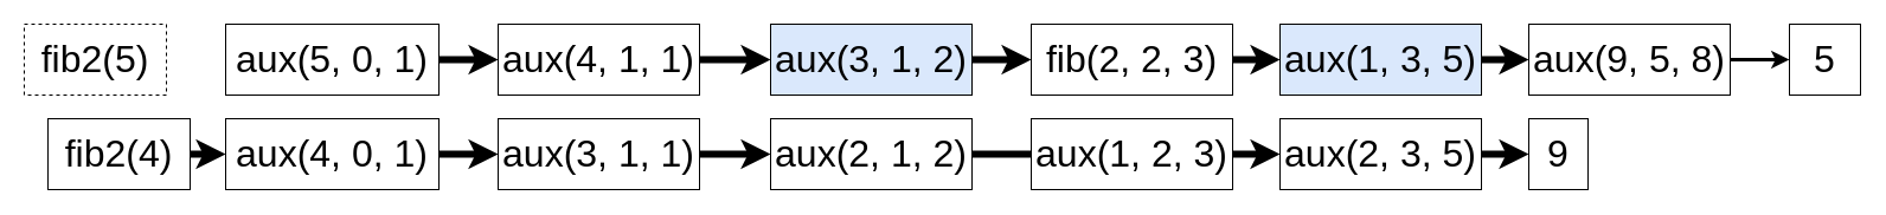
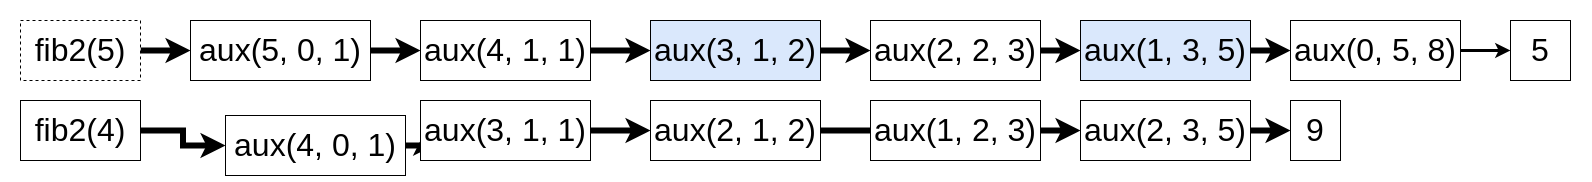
+ <mxCell id="2" value="" style="edgeStyle=orthogonalEdgeStyle;rounded=0;orthogonalLoop=1;jettySize=auto;html=1;fontSize=32;strokeWidth=6;" parent="1" source="3" target="5" edge="1"><mxGeometry relative="1" as="geometry" /></mxCell>
- <mxCell id="11" value="fib(2, 2, 3)" style="rounded=0;whiteSpace=wrap;html=1;fontSize=32;" parent="1" vertex="1"><mxGeometry x="870" width="170" height="60" as="geometry" y="20" /></mxCell>
+ <mxCell id="11" value="aux(2, 2, 3)" style="rounded=0;whiteSpace=wrap;html=1;fontSize=32;" parent="1" vertex="1"><mxGeometry x="870" width="170" height="60" as="geometry" y="20" /></mxCell>
- <mxCell id="27" value="aux(9, 5, 8)" style="rounded=0;whiteSpace=wrap;html=1;fontSize=32;" vertex="1" parent="1"><mxGeometry x="1290" width="170" height="60" as="geometry" y="20" /></mxCell>
+ <mxCell id="27" value="aux(0, 5, 8)" style="rounded=0;whiteSpace=wrap;html=1;fontSize=32;" vertex="1" parent="1"><mxGeometry x="1290" width="170" height="60" as="geometry" y="20" /></mxCell>
- <mxCell id="16" value="fib2(4)" style="rounded=0;whiteSpace=wrap;html=1;fontSize=32;" parent="1" vertex="1"><mxGeometry x="40" y="100" width="120" height="60" as="geometry" /></mxCell>
+ <mxCell id="16" value="fib2(4)" style="rounded=0;whiteSpace=wrap;html=1;fontSize=32;" parent="1" vertex="1"><mxGeometry y="100" width="120" height="60" as="geometry" x="20" /></mxCell>
- <mxCell id="18" value="aux(4, 0, 1)" style="rounded=0;whiteSpace=wrap;html=1;fontSize=32;" parent="1" vertex="1"><mxGeometry x="190" y="100" width="180" height="60" as="geometry" /></mxCell>
+ <mxCell id="18" value="aux(4, 0, 1)" style="rounded=0;whiteSpace=wrap;html=1;fontSize=32;" parent="1" vertex="1"><mxGeometry x="225" y="115" width="180" height="60" as="geometry" /></mxCell>
